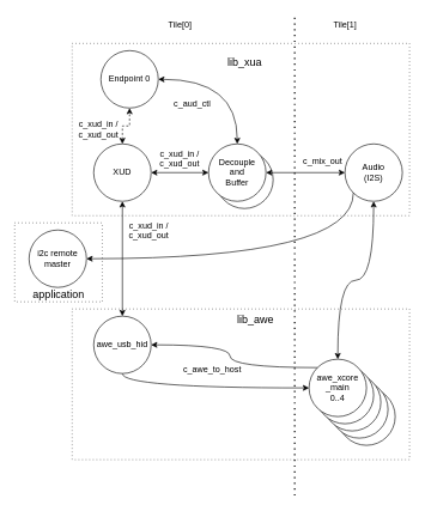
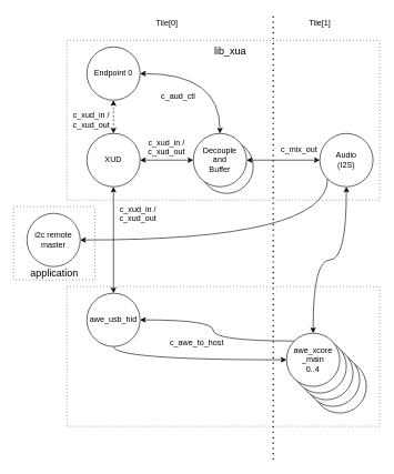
- <mxCell id="24" value="lib_xua" style="text;html=1;align=center;verticalAlign=middle;resizable=0;points=[];autosize=1;strokeColor=none;fillColor=none;fontSize=15;" parent="1" vertex="1"><mxGeometry x="305" y="70" width="70" height="30" as="geometry" /></mxCell>
+ <mxCell id="24" value="lib_xua" style="text;html=1;align=center;verticalAlign=middle;resizable=0;points=[];autosize=1;strokeColor=none;fillColor=none;fontSize=15;" parent="1" vertex="1"><mxGeometry x="310" y="60" width="70" height="30" as="geometry" /></mxCell>
- <mxCell id="23" value="Endpoint 0" style="ellipse;whiteSpace=wrap;html=1;" parent="1" vertex="1"><mxGeometry x="140" y="70" width="80" height="80" as="geometry" /></mxCell>
+ <mxCell id="23" value="Endpoint 0" style="ellipse;whiteSpace=wrap;html=1;" parent="1" vertex="1"><mxGeometry x="130" y="70" width="80" height="80" as="geometry" /></mxCell>
- <mxCell id="25" value="lib_awe" style="text;html=1;align=center;verticalAlign=middle;resizable=0;points=[];autosize=1;strokeColor=none;fillColor=none;fontSize=15;" parent="1" vertex="1"><mxGeometry x="320" y="430" width="70" height="30" as="geometry" /></mxCell>
